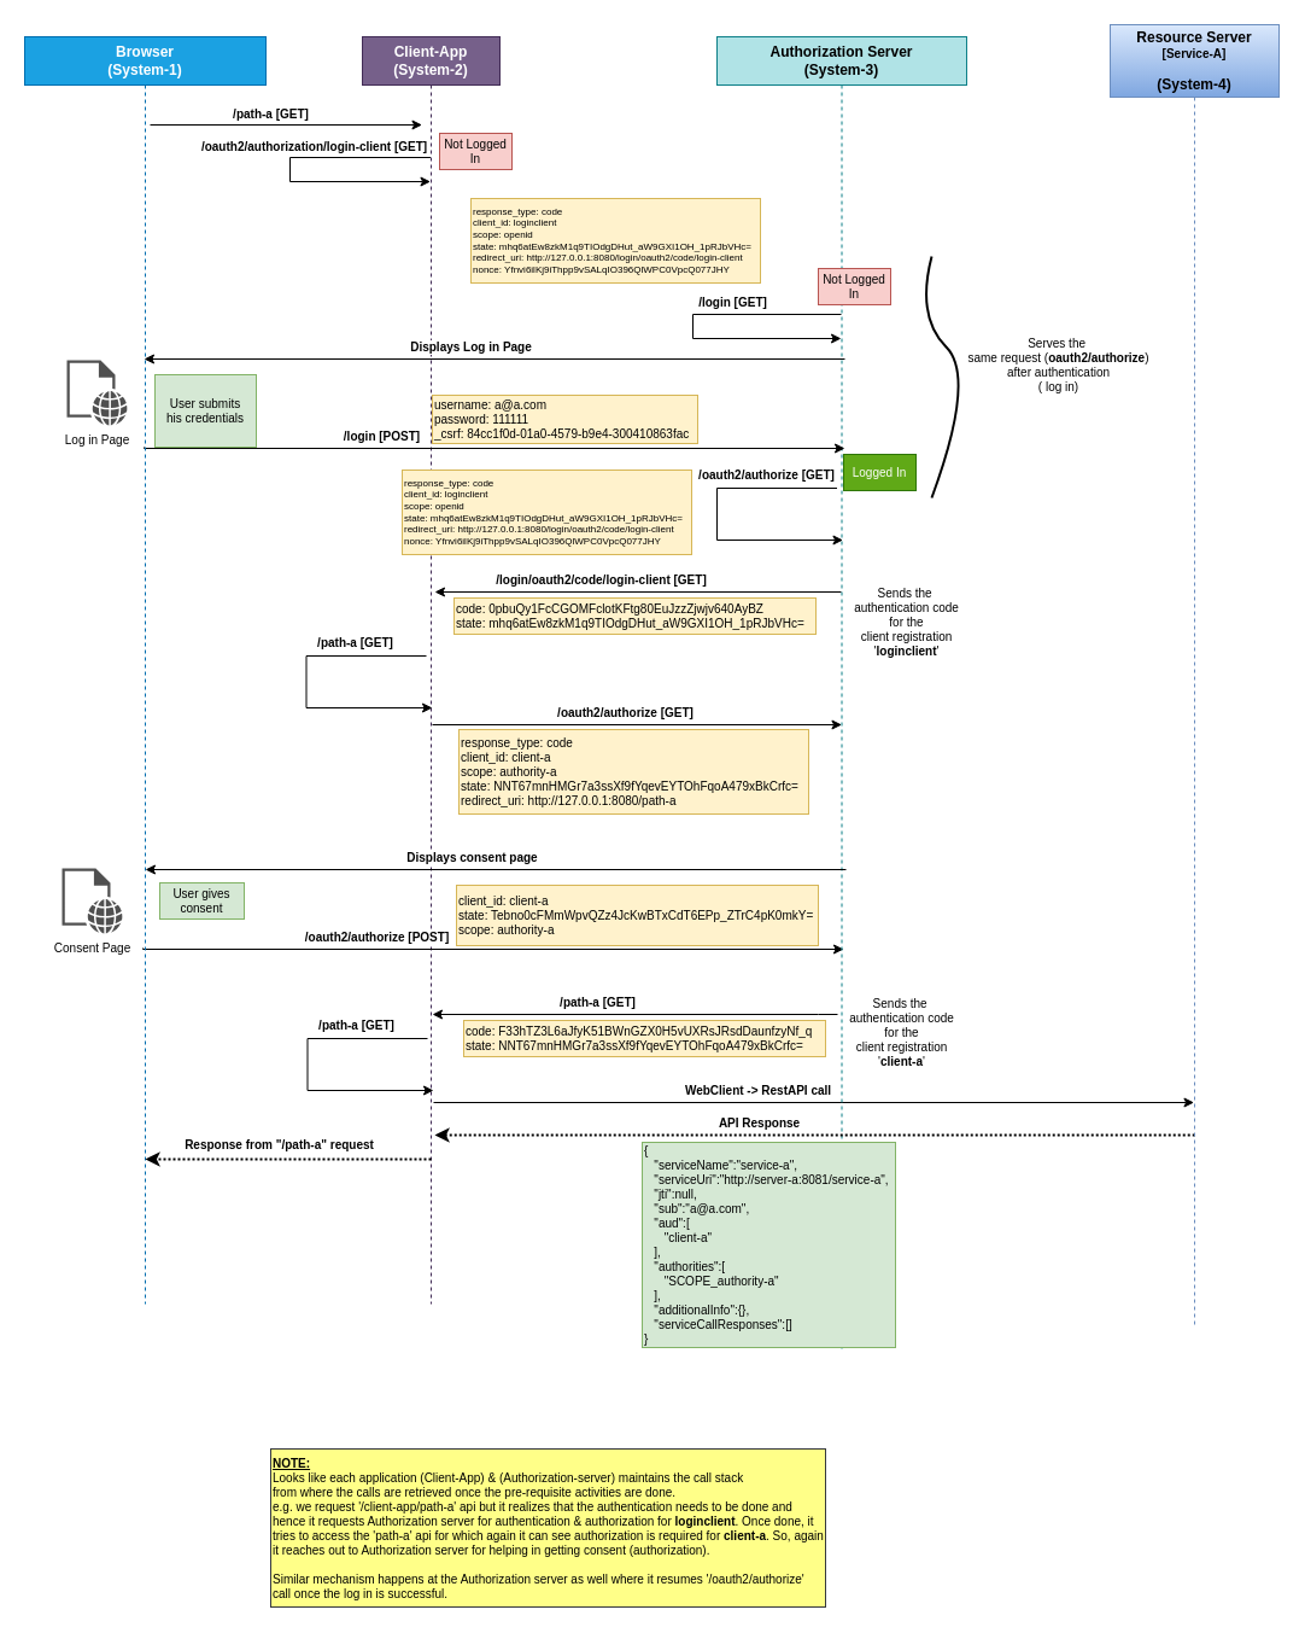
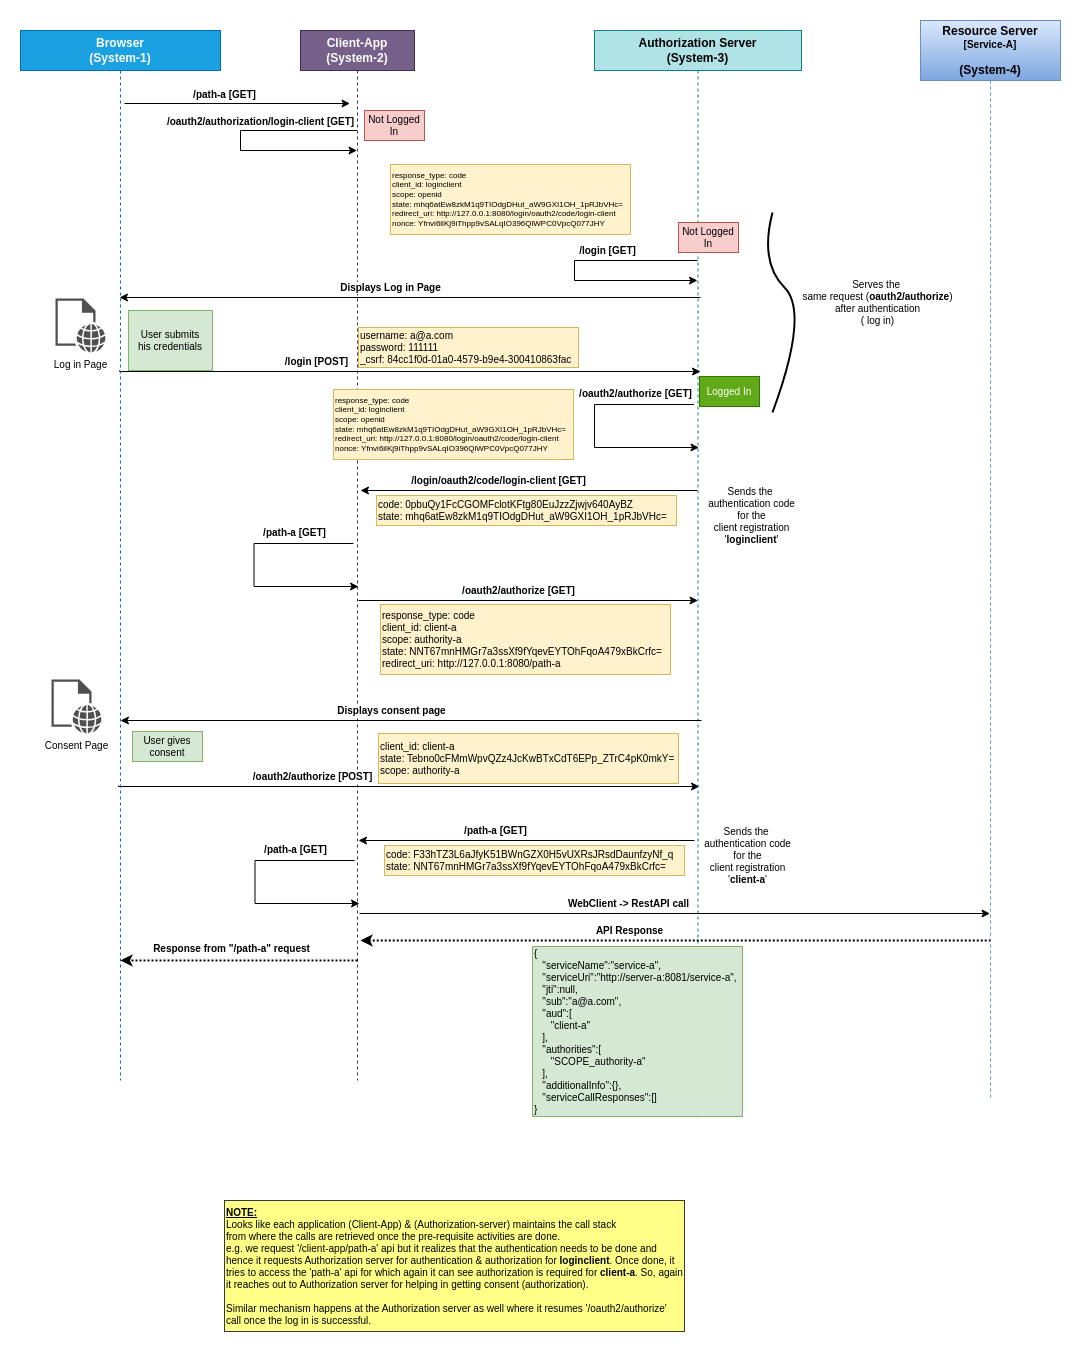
- <mxCell id="30" value="Consent Page" style="sketch=0;pointerEvents=1;shadow=0;dashed=0;html=1;strokeColor=none;fillColor=#505050;labelPosition=center;verticalLabelPosition=bottom;verticalAlign=top;outlineConnect=0;align=center;shape=mxgraph.office.concepts.web_page;fontSize=10;" vertex="1" parent="25"><mxGeometry x="31" y="689" width="50" height="54" as="geometry" /></mxCell>
+ <mxCell id="30" value="Consent Page" style="sketch=0;pointerEvents=1;shadow=0;dashed=0;html=1;strokeColor=none;fillColor=#505050;labelPosition=center;verticalLabelPosition=bottom;verticalAlign=top;outlineConnect=0;align=center;shape=mxgraph.office.concepts.web_page;fontSize=10;" vertex="1" parent="25"><mxGeometry x="31" y="649" width="50" height="54" as="geometry" /></mxCell>
